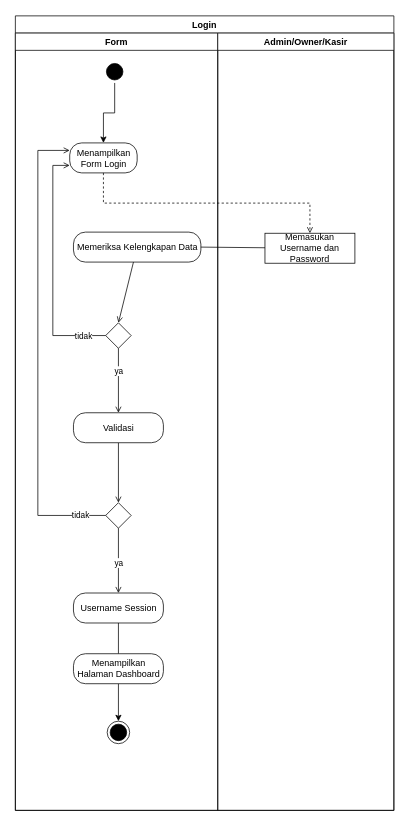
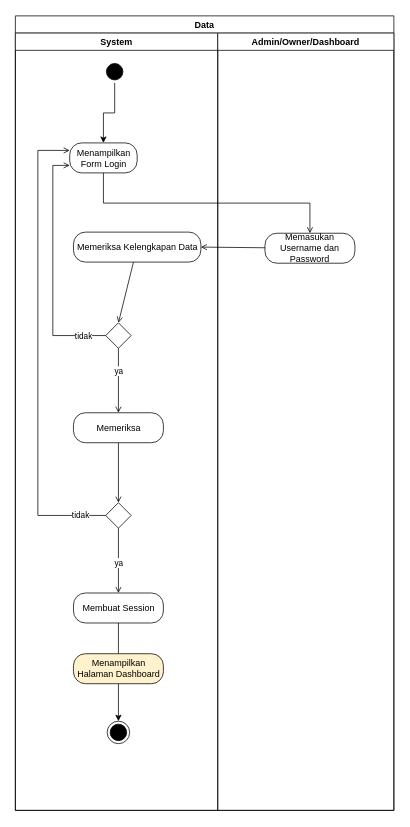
- <mxCell id="2" value="Login" style="swimlane;" parent="1" vertex="1"><mxGeometry x="20" y="20" width="505" height="1060" as="geometry" /></mxCell>
+ <mxCell id="2" value="Data" style="swimlane;" parent="1" vertex="1"><mxGeometry x="20" y="20" width="505" height="1060" as="geometry" /></mxCell>
- <mxCell id="3" value="Form" style="swimlane;" parent="2" vertex="1"><mxGeometry y="23" width="270" height="1037" as="geometry" /></mxCell>
+ <mxCell id="3" value="System" style="swimlane;" parent="2" vertex="1"><mxGeometry y="23" width="270" height="1037" as="geometry" /></mxCell>
- <mxCell id="26" value="Admin/Owner/Kasir" style="swimlane;startSize=23;" parent="2" vertex="1"><mxGeometry x="270" y="23" width="235" height="1037" as="geometry" /></mxCell>
+ <mxCell id="26" value="Admin/Owner/Dashboard" style="swimlane;startSize=23;" parent="2" vertex="1"><mxGeometry x="270" y="23" width="235" height="1037" as="geometry" /></mxCell>
- <mxCell id="29" value="" style="edgeStyle=orthogonalEdgeStyle;rounded=0;sketch=0;orthogonalLoop=1;jettySize=auto;html=1;endArrow=open;endFill=0;strokeColor=#000000;exitX=0.5;exitY=1;exitDx=0;exitDy=0;dashed=1;" parent="2" source="11" target="27" edge="1"><mxGeometry relative="1" as="geometry" /></mxCell>
+ <mxCell id="29" value="" style="edgeStyle=orthogonalEdgeStyle;rounded=0;sketch=0;orthogonalLoop=1;jettySize=auto;html=1;endArrow=open;endFill=0;strokeColor=#000000;exitX=0.5;exitY=1;exitDx=0;exitDy=0;" parent="2" source="11" target="27" edge="1"><mxGeometry relative="1" as="geometry" /></mxCell>
- <mxCell id="28" style="edgeStyle=none;rounded=0;orthogonalLoop=1;jettySize=auto;html=1;entryX=1;entryY=0.5;entryDx=0;entryDy=0;endArrow=none;endFill=0;strokeColor=#000000;" parent="2" source="27" target="4" edge="1"><mxGeometry relative="1" as="geometry" /></mxCell>
+ <mxCell id="28" style="edgeStyle=none;rounded=0;orthogonalLoop=1;jettySize=auto;html=1;entryX=1;entryY=0.5;entryDx=0;entryDy=0;endArrow=open;endFill=0;strokeColor=#000000;" parent="2" source="27" target="4" edge="1"><mxGeometry relative="1" as="geometry" /></mxCell>
- <mxCell id="27" value="Memasukan Username dan Password" style="whiteSpace=wrap;html=1;arcSize=40;fontColor=#000000;fillColor=#FFFFFF;strokeColor=#000000;rounded=0;" parent="26" vertex="1"><mxGeometry x="63" y="267" width="120" height="40" as="geometry" /></mxCell>
+ <mxCell id="27" value="Memasukan Username dan Password" style="rounded=1;whiteSpace=wrap;html=1;arcSize=40;fontColor=#000000;fillColor=#FFFFFF;strokeColor=#000000;" parent="26" vertex="1"><mxGeometry x="63" y="267" width="120" height="40" as="geometry" /></mxCell>
- <mxCell id="10" value="Validasi" style="rounded=1;whiteSpace=wrap;html=1;arcSize=40;fontColor=#000000;fillColor=#FFFFFF;strokeColor=#000000;" parent="3" vertex="1"><mxGeometry x="77.5" y="506.5" width="120" height="40" as="geometry" /></mxCell>
+ <mxCell id="10" value="Memeriksa" style="rounded=1;whiteSpace=wrap;html=1;arcSize=40;fontColor=#000000;fillColor=#FFFFFF;strokeColor=#000000;" parent="3" vertex="1"><mxGeometry x="77.5" y="506.5" width="120" height="40" as="geometry" /></mxCell>
- <mxCell id="19" value="Username Session" style="rounded=1;whiteSpace=wrap;html=1;arcSize=40;fontColor=#000000;fillColor=#FFFFFF;strokeColor=#000000;" parent="3" vertex="1"><mxGeometry x="77.5" y="747" width="120" height="40" as="geometry" /></mxCell>
+ <mxCell id="19" value="Membuat Session" style="rounded=1;whiteSpace=wrap;html=1;arcSize=40;fontColor=#000000;fillColor=#FFFFFF;strokeColor=#000000;" parent="3" vertex="1"><mxGeometry x="77.5" y="747" width="120" height="40" as="geometry" /></mxCell>
- <mxCell id="25" value="Menampilkan Halaman Dashboard" style="rounded=1;whiteSpace=wrap;html=1;arcSize=40;fontColor=#000000;fillColor=#FFFFFF;strokeColor=#000000;" parent="3" vertex="1"><mxGeometry x="77.5" y="828" width="120" height="40" as="geometry" /></mxCell>
+ <mxCell id="25" value="Menampilkan Halaman Dashboard" style="rounded=1;whiteSpace=wrap;html=1;arcSize=40;fontColor=#000000;fillColor=#fff2cc;strokeColor=#000000;" parent="3" vertex="1"><mxGeometry x="77.5" y="828" width="120" height="40" as="geometry" /></mxCell>
